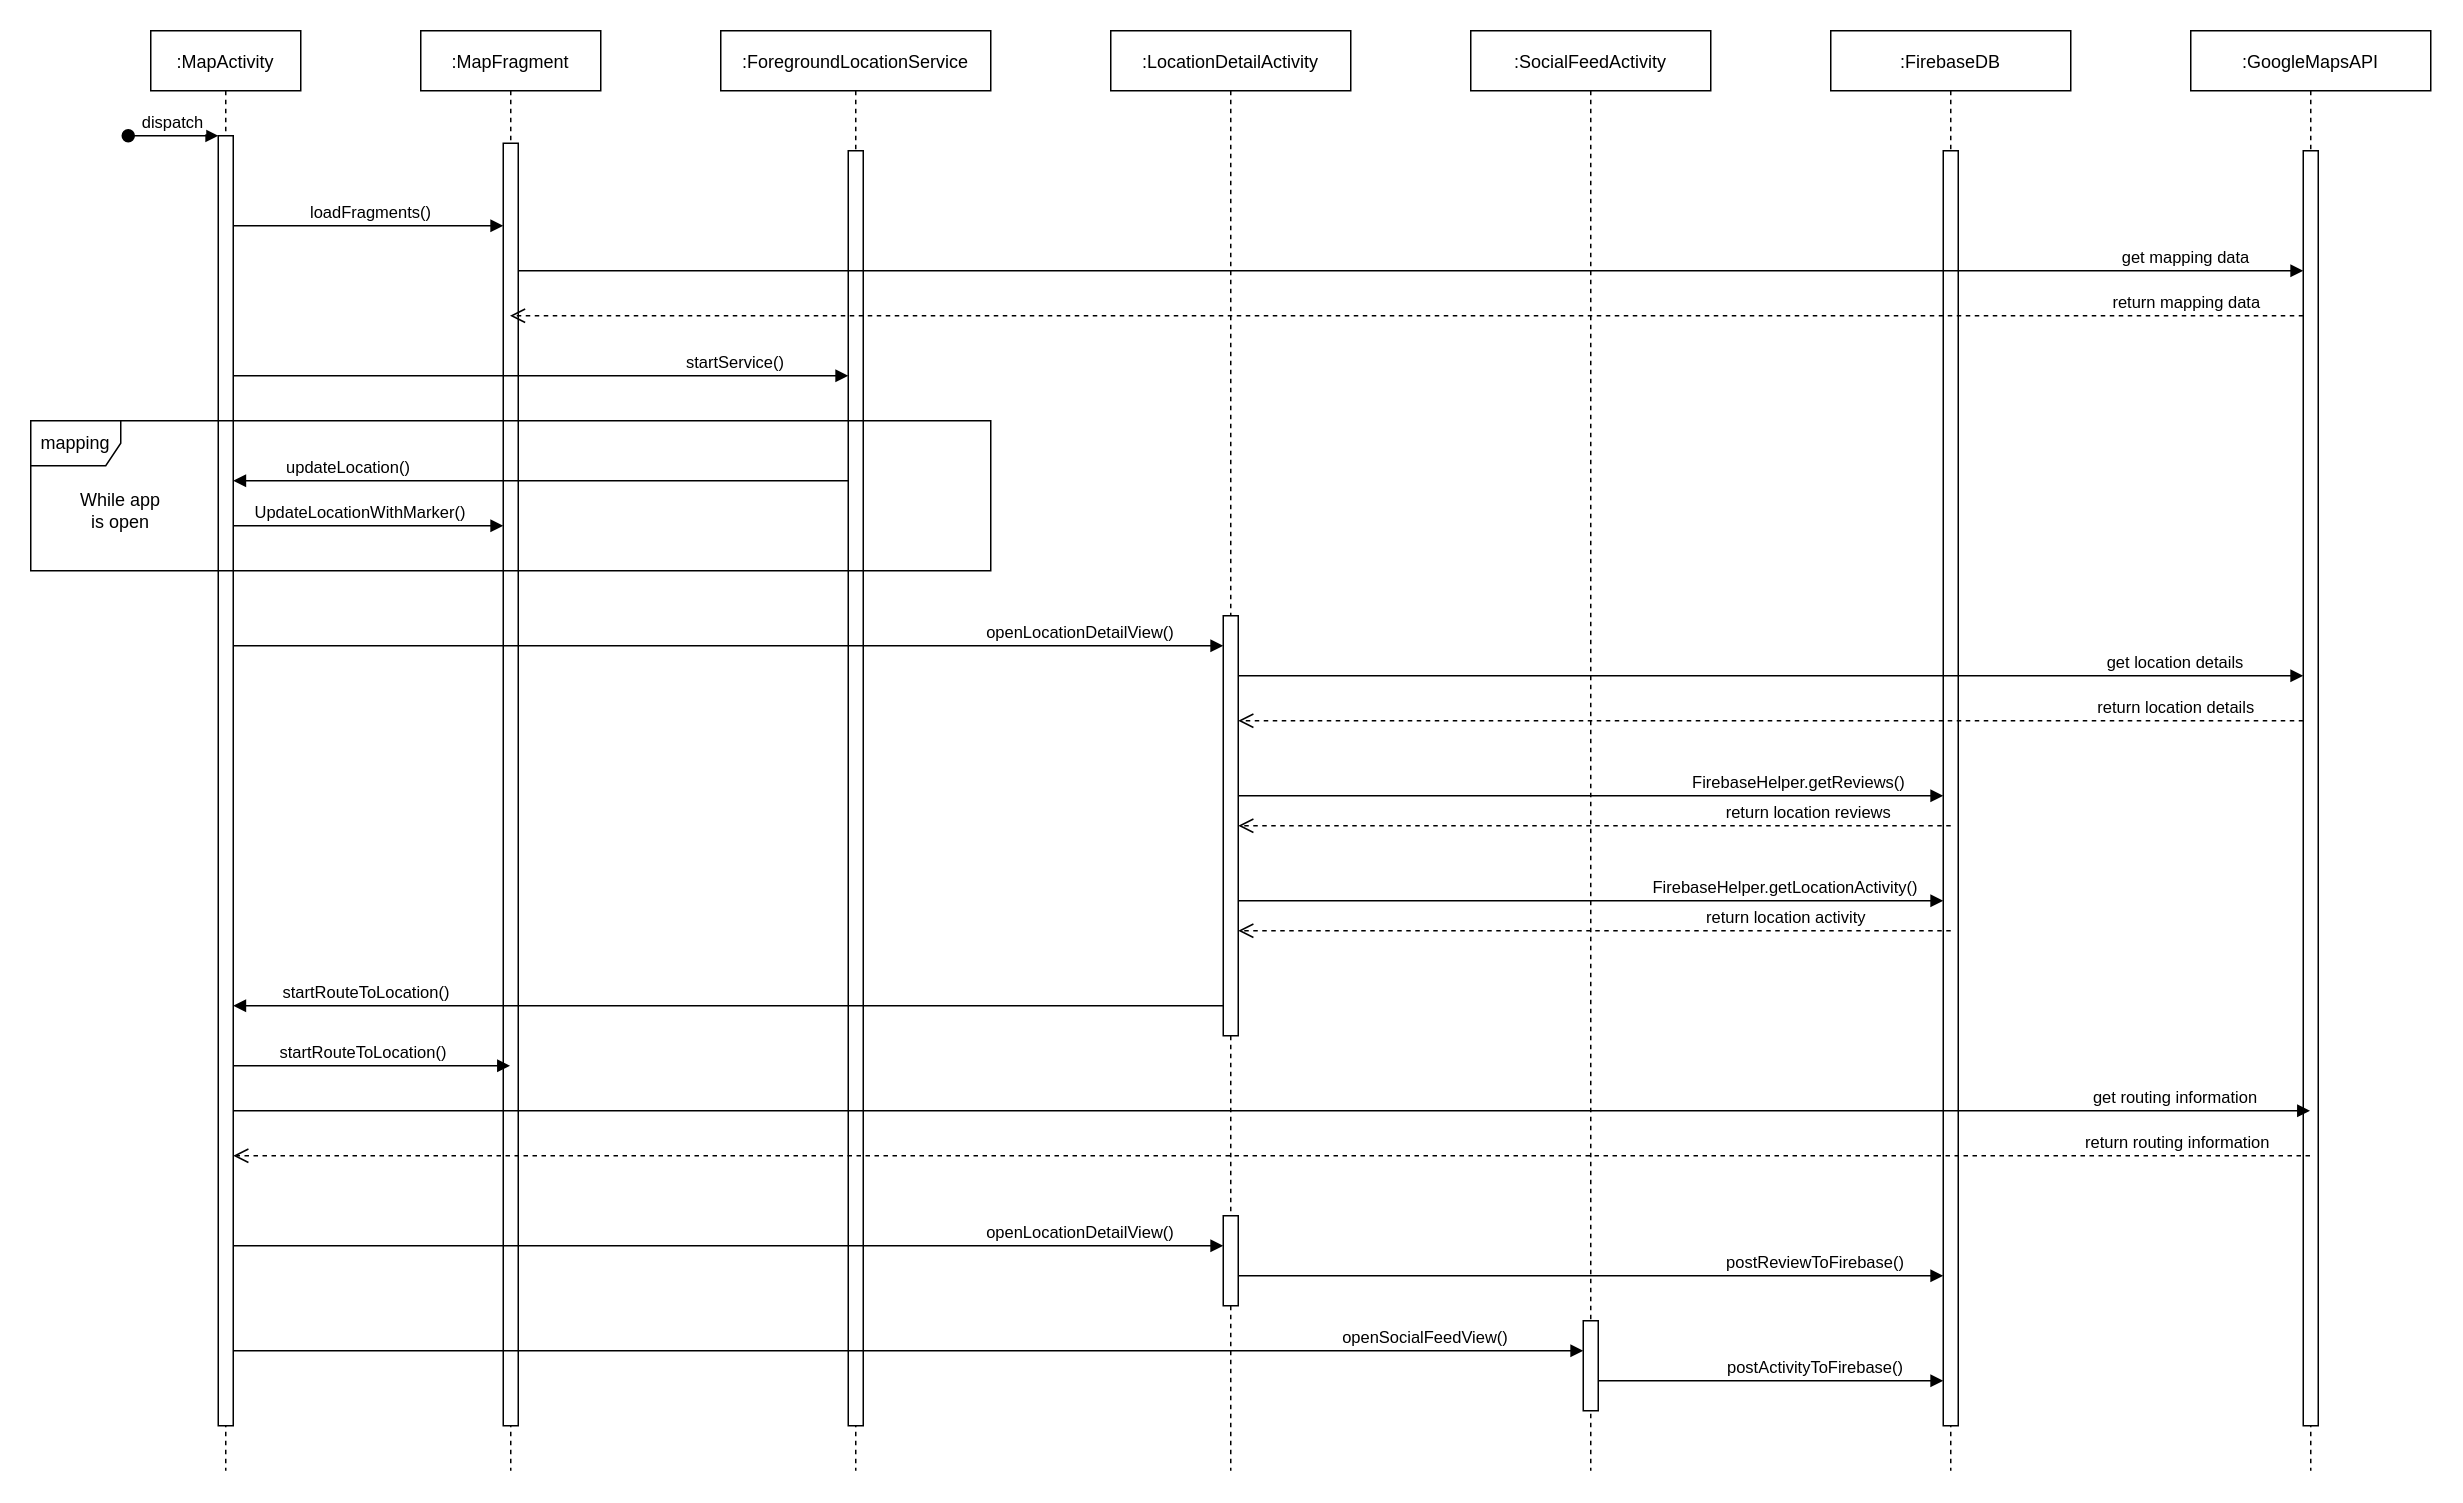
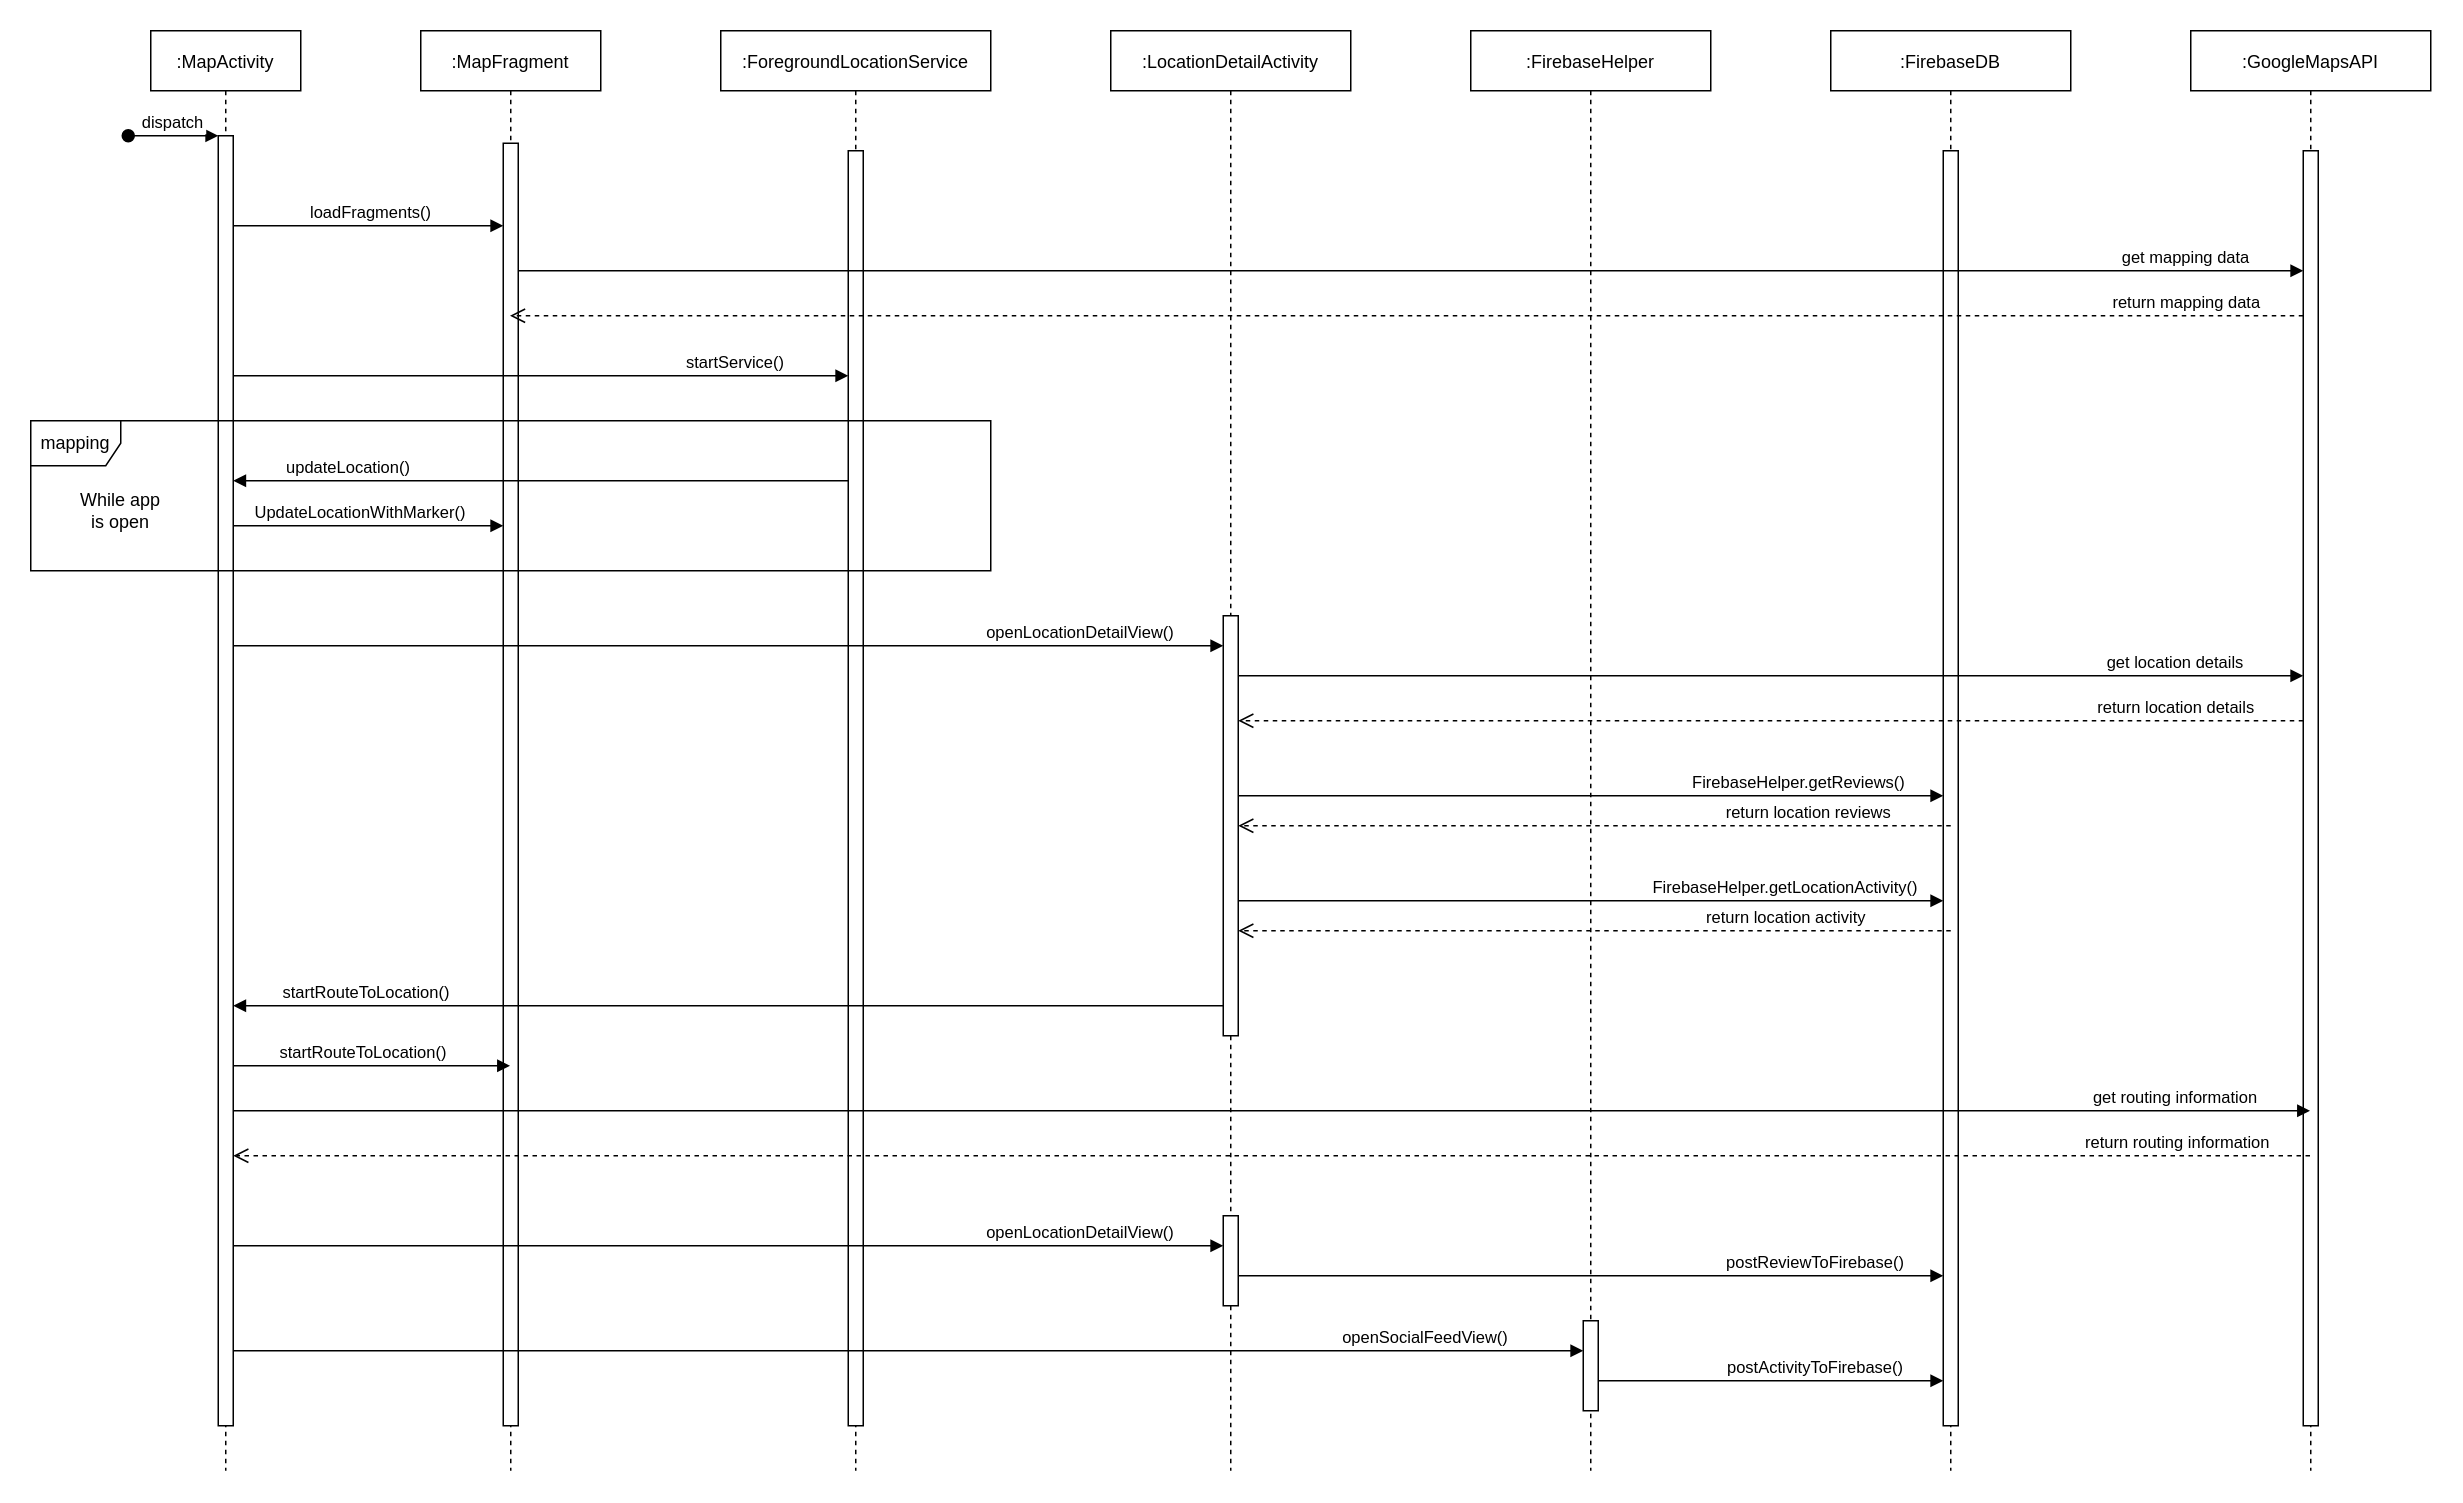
- <mxCell id="31" value=":SocialFeedActivity" style="shape=umlLifeline;perimeter=lifelinePerimeter;container=1;collapsible=0;recursiveResize=0;rounded=0;shadow=0;strokeWidth=1;" vertex="1" parent="1"><mxGeometry x="980" y="20" width="160" height="960" as="geometry" /></mxCell>
+ <mxCell id="31" value=":FirebaseHelper" style="shape=umlLifeline;perimeter=lifelinePerimeter;container=1;collapsible=0;recursiveResize=0;rounded=0;shadow=0;strokeWidth=1;" vertex="1" parent="1"><mxGeometry x="980" y="20" width="160" height="960" as="geometry" /></mxCell>
